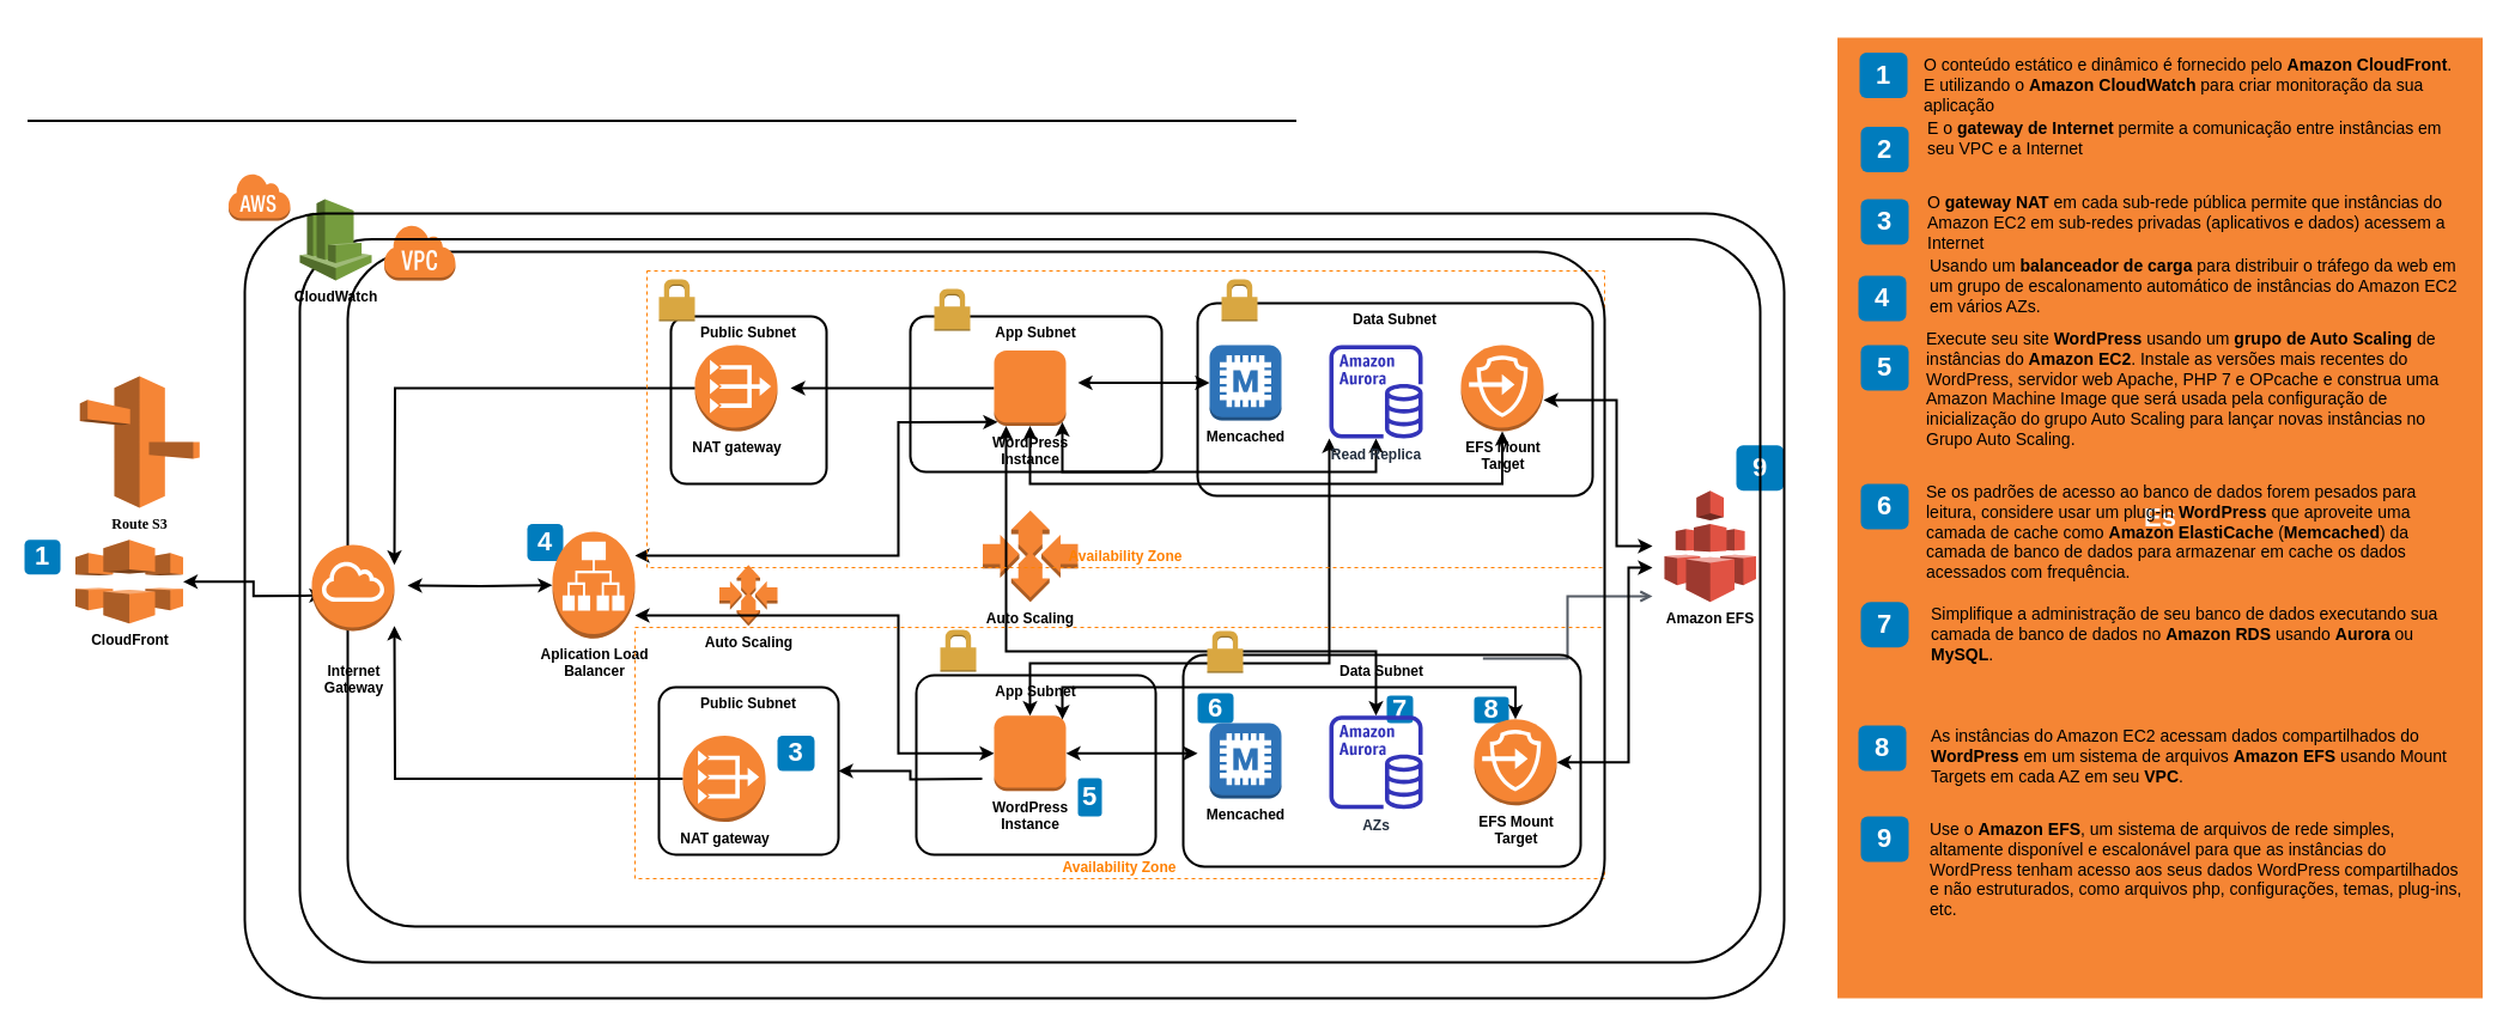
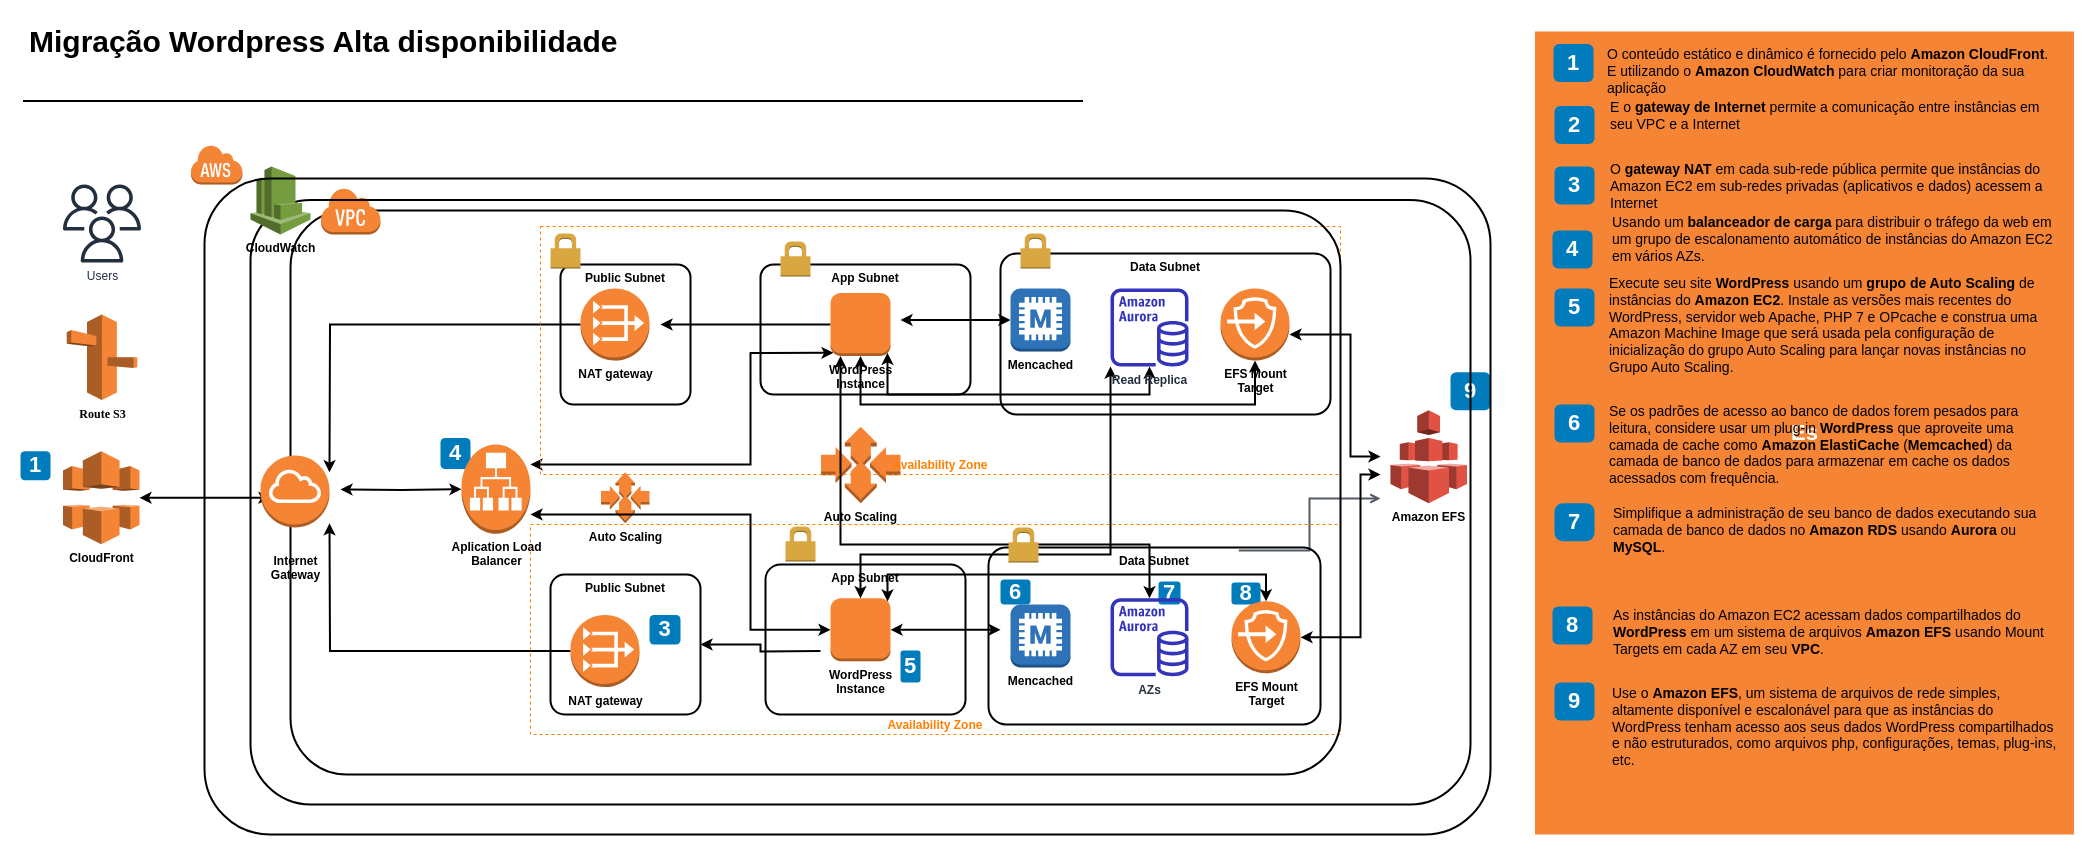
+ <mxCell id="16" value="Migração Wordpress Alta disponibilidade" style="text;html=1;resizable=0;points=[];autosize=1;align=left;verticalAlign=top;spacingTop=-4;fontSize=30;fontStyle=1;labelBackgroundColor=none;" parent="1" vertex="1"><mxGeometry x="26.5" y="20.5" width="600" height="40" as="geometry" /></mxCell>
+ <mxCell id="27" value="Users&lt;br&gt;" style="outlineConnect=0;fontColor=#232F3E;gradientColor=none;fillColor=#232F3E;strokeColor=none;dashed=0;verticalLabelPosition=bottom;verticalAlign=top;align=center;html=1;fontSize=12;fontStyle=0;aspect=fixed;pointerEvents=1;shape=mxgraph.aws4.users;labelBackgroundColor=none;" parent="1" vertex="1"><mxGeometry x="62.5" y="184" width="78" height="78" as="geometry" /></mxCell>
- <mxCell id="35" value="&lt;font face=&quot;Times New Roman&quot;&gt;&lt;b&gt;Route S3&lt;/b&gt;&lt;/font&gt;" style="outlineConnect=0;dashed=0;verticalLabelPosition=bottom;verticalAlign=top;align=center;html=1;shape=mxgraph.aws3.route_53;fillColor=#F58536;gradientColor=none;" parent="1" vertex="1"><mxGeometry x="66.25" y="314" width="100" height="110" as="geometry" /></mxCell>
+ <mxCell id="35" value="&lt;font face=&quot;Times New Roman&quot;&gt;&lt;b&gt;Route S3&lt;/b&gt;&lt;/font&gt;" style="outlineConnect=0;dashed=0;verticalLabelPosition=bottom;verticalAlign=top;align=center;html=1;shape=mxgraph.aws3.route_53;fillColor=#F58536;gradientColor=none;" parent="1" vertex="1"><mxGeometry x="66.25" y="314" width="70.5" height="85.5" as="geometry" /></mxCell>
- <mxCell id="37" value="&lt;b&gt;CloudFront&lt;/b&gt;" style="outlineConnect=0;dashed=0;verticalLabelPosition=bottom;verticalAlign=top;align=center;html=1;shape=mxgraph.aws3.cloudfront;fillColor=#F58536;gradientColor=none;" parent="1" vertex="1"><mxGeometry x="62.5" y="450.75" width="90" height="70" as="geometry" /></mxCell>
+ <mxCell id="37" value="&lt;b&gt;CloudFront&lt;/b&gt;" style="outlineConnect=0;dashed=0;verticalLabelPosition=bottom;verticalAlign=top;align=center;html=1;shape=mxgraph.aws3.cloudfront;fillColor=#F58536;gradientColor=none;" parent="1" vertex="1"><mxGeometry x="62.5" y="450.75" width="76.5" height="93" as="geometry" /></mxCell>
